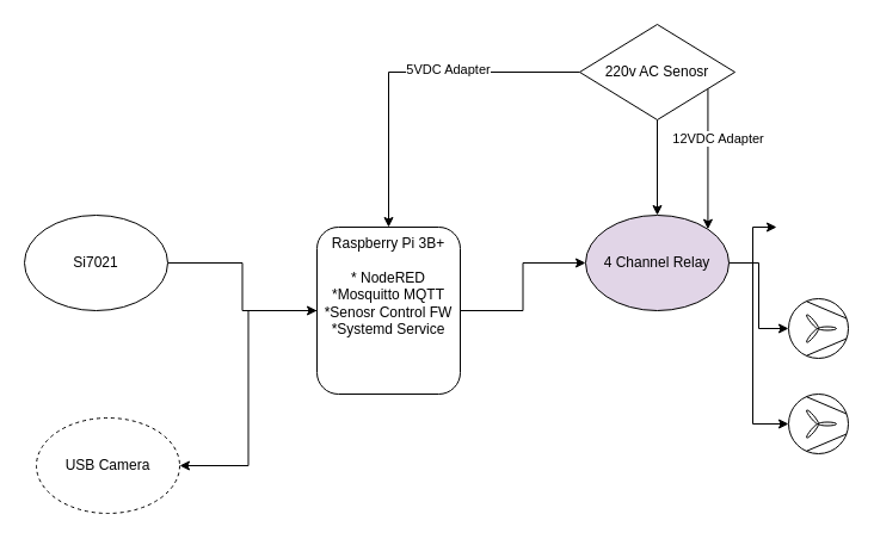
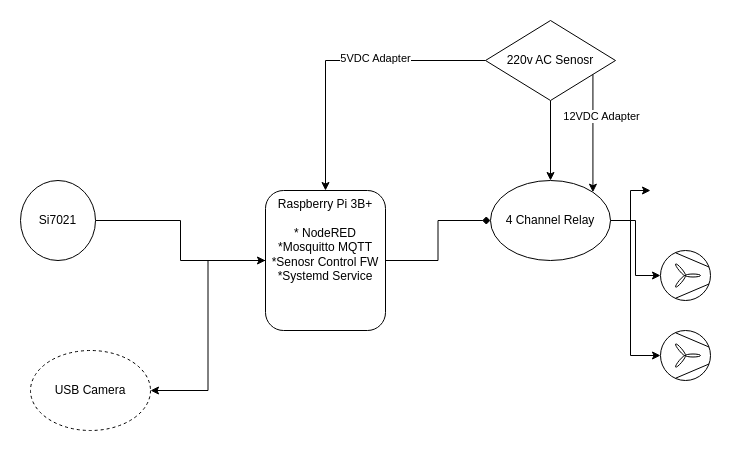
- <mxCell id="6" value="Si7021" style="ellipse;whiteSpace=wrap;html=1;" vertex="1" parent="1"><mxGeometry x="20" y="180" width="120" height="80" as="geometry" /></mxCell>
+ <mxCell id="6" value="Si7021" style="ellipse;whiteSpace=wrap;html=1;" vertex="1" parent="1"><mxGeometry x="20" y="180" width="75" height="80" as="geometry" /></mxCell>
- <mxCell id="2" style="edgeStyle=orthogonalEdgeStyle;rounded=0;orthogonalLoop=1;jettySize=auto;html=1;entryX=0;entryY=0.5;entryDx=0;entryDy=0;" edge="1" parent="1" source="4" target="10"><mxGeometry relative="1" as="geometry" /></mxCell>
+ <mxCell id="2" style="edgeStyle=orthogonalEdgeStyle;rounded=0;orthogonalLoop=1;jettySize=auto;html=1;entryX=0;entryY=0.5;entryDx=0;entryDy=0;endArrow=diamond;" edge="1" parent="1" source="4" target="10"><mxGeometry relative="1" as="geometry" /></mxCell>
- <mxCell id="10" value="4 Channel Relay" style="ellipse;whiteSpace=wrap;html=1;fillColor=#e1d5e7;" vertex="1" parent="1"><mxGeometry x="490" y="180" width="120" height="80" as="geometry" /></mxCell>
+ <mxCell id="10" value="4 Channel Relay" style="ellipse;whiteSpace=wrap;html=1;" vertex="1" parent="1"><mxGeometry x="490" y="180" width="120" height="80" as="geometry" /></mxCell>
